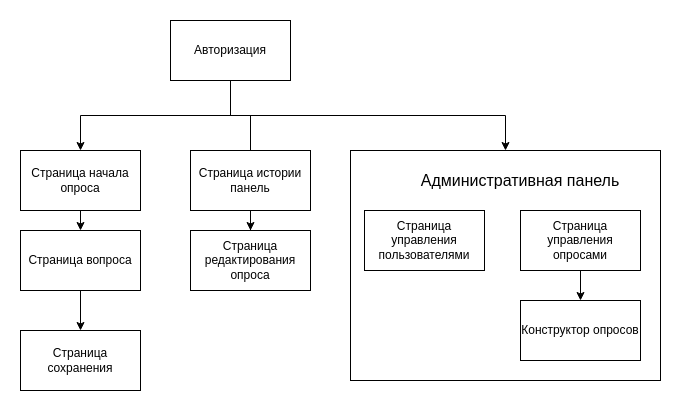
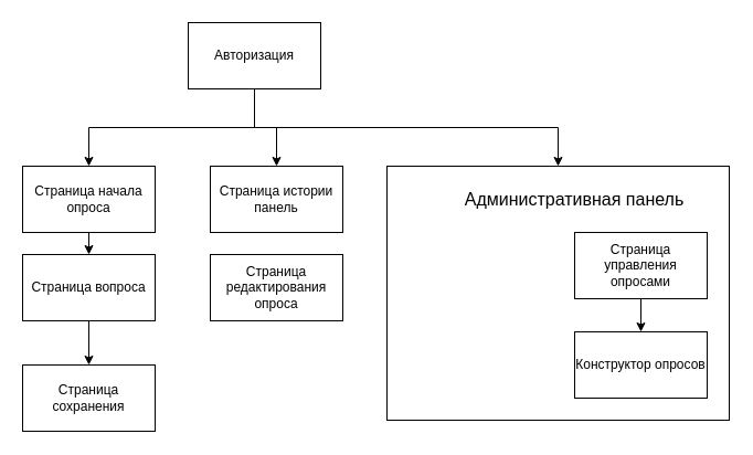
- <mxCell id="4" style="edgeStyle=orthogonalEdgeStyle;rounded=0;orthogonalLoop=1;jettySize=auto;html=1;exitX=0.5;exitY=1;exitDx=0;exitDy=0;endArrow=none;" edge="1" parent="1" source="6" target="13"><mxGeometry relative="1" as="geometry" /></mxCell>
+ <mxCell id="4" style="edgeStyle=orthogonalEdgeStyle;rounded=0;orthogonalLoop=1;jettySize=auto;html=1;exitX=0.5;exitY=1;exitDx=0;exitDy=0;" edge="1" parent="1" source="6" target="13"><mxGeometry relative="1" as="geometry" /></mxCell>
- <mxCell id="12" style="edgeStyle=orthogonalEdgeStyle;rounded=0;orthogonalLoop=1;jettySize=auto;html=1;exitX=0.5;exitY=1;exitDx=0;exitDy=0;" edge="1" parent="1" source="13" target="14"><mxGeometry relative="1" as="geometry" /></mxCell>
- <mxCell id="15" value="Страница управления пользователями" style="rounded=0;whiteSpace=wrap;html=1;" vertex="1" parent="1"><mxGeometry x="364" y="210" width="120" height="60" as="geometry" /></mxCell>
